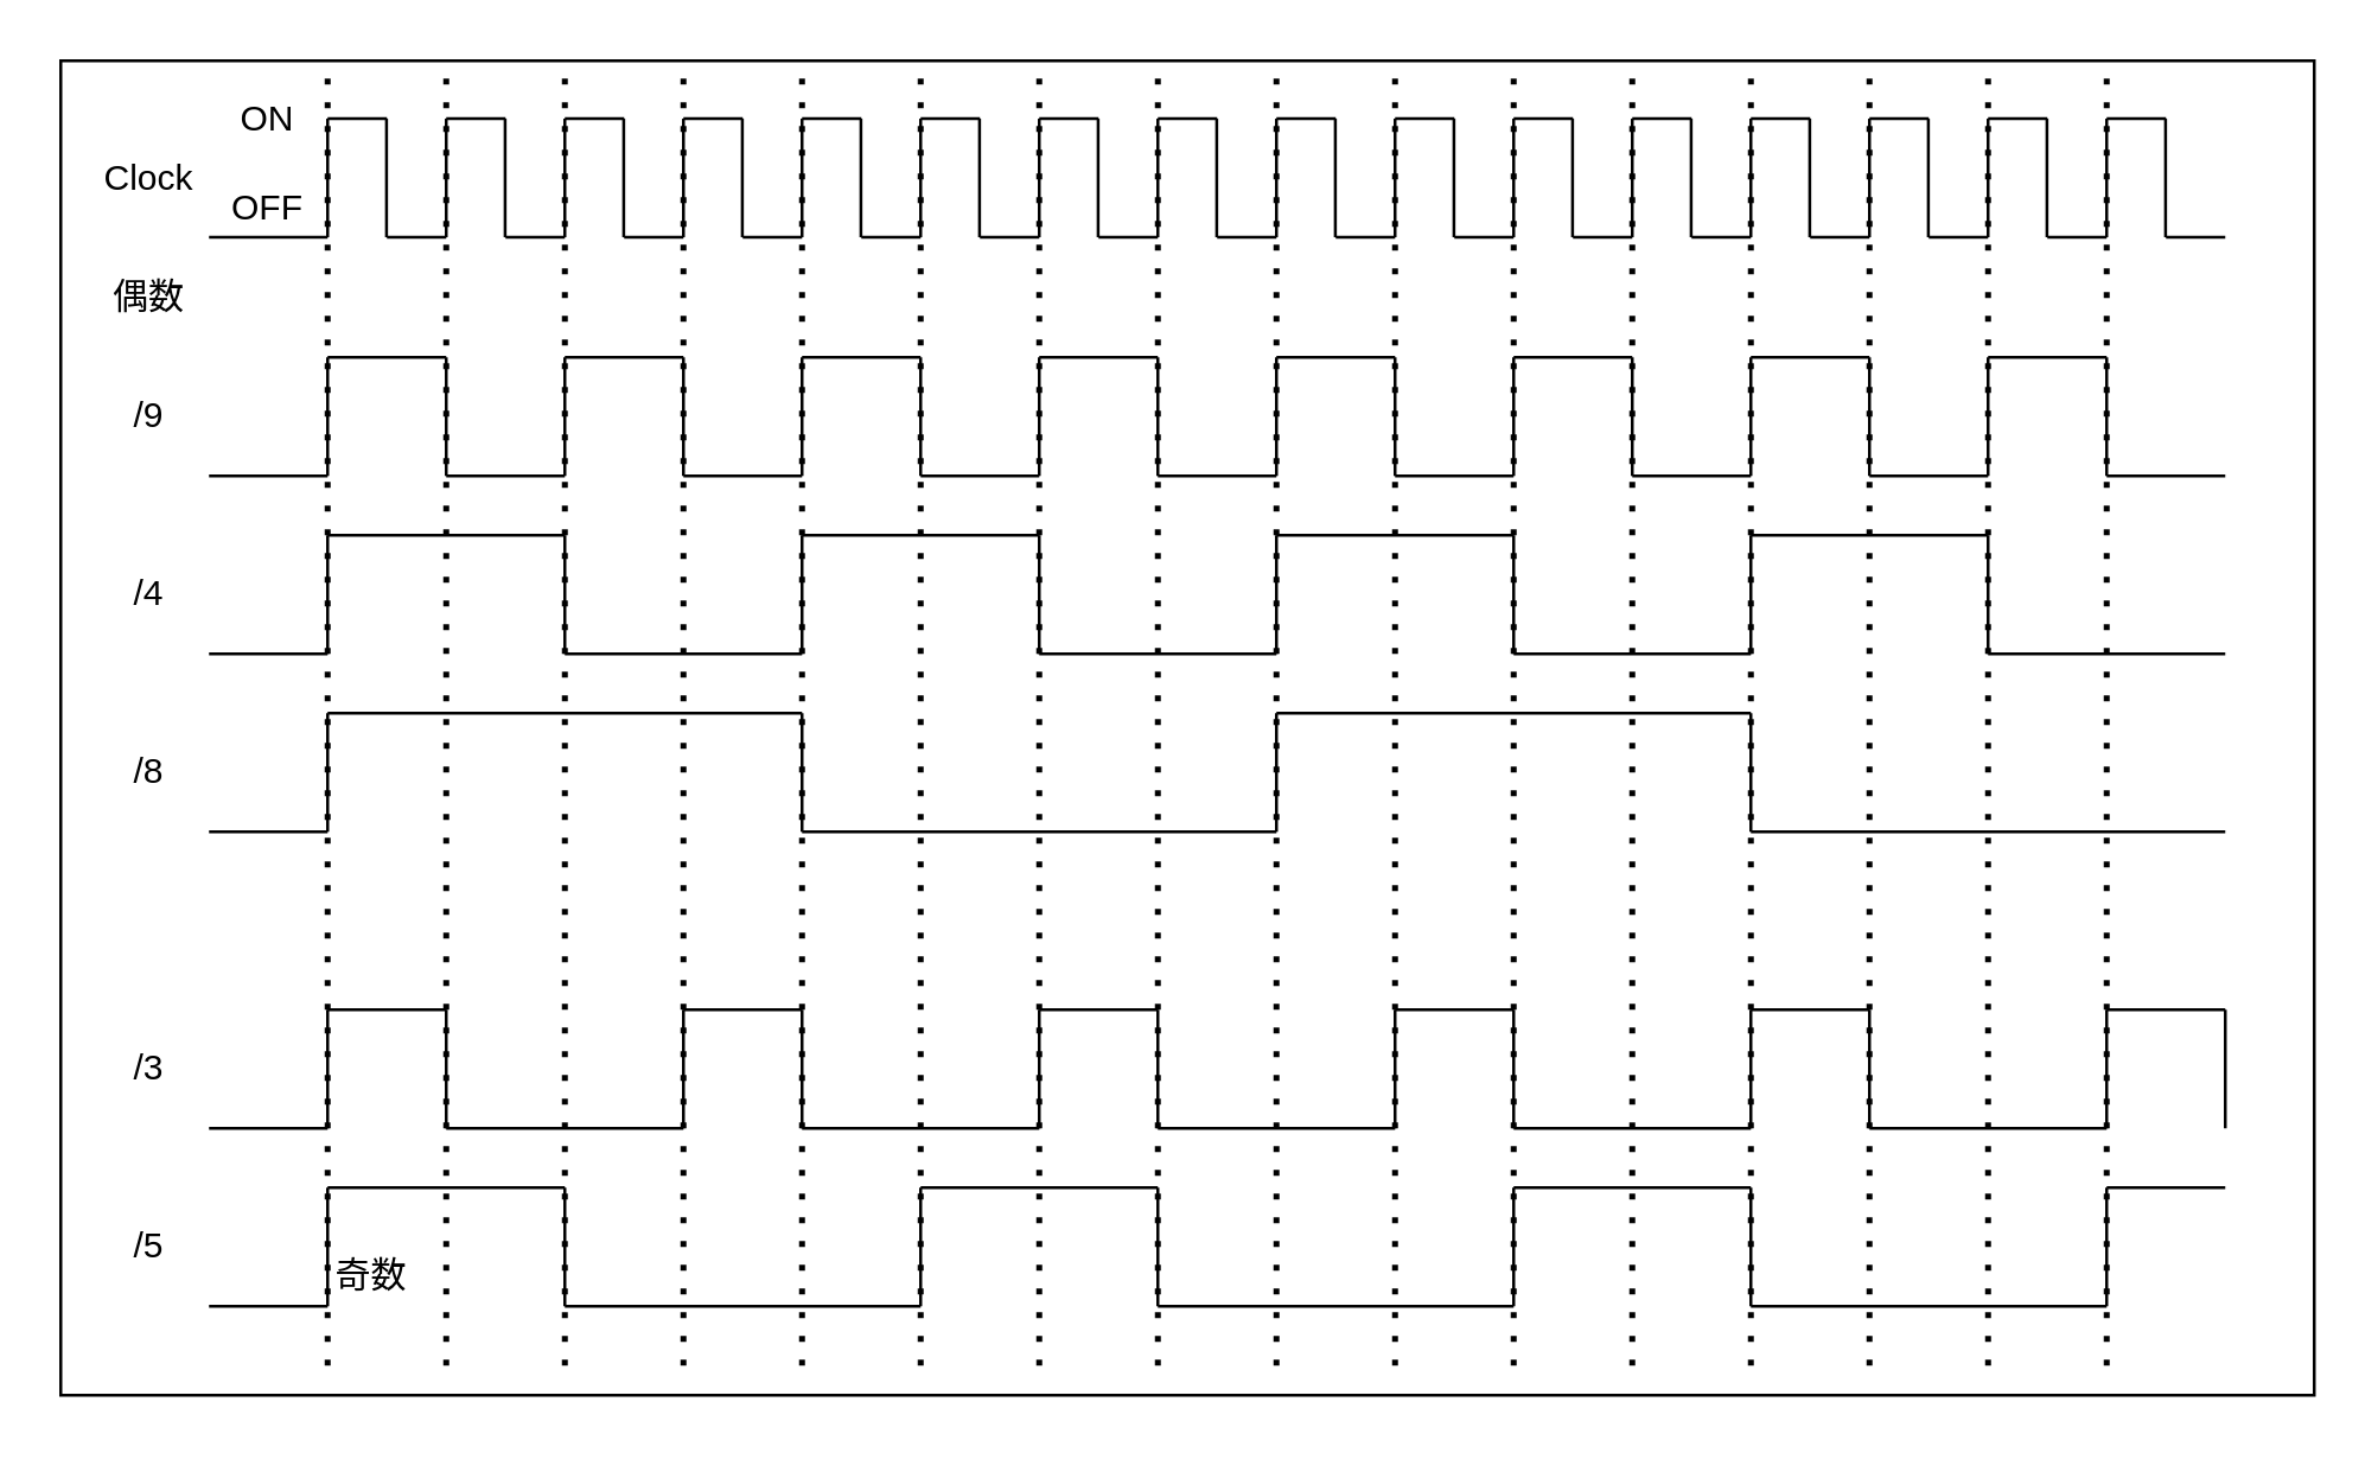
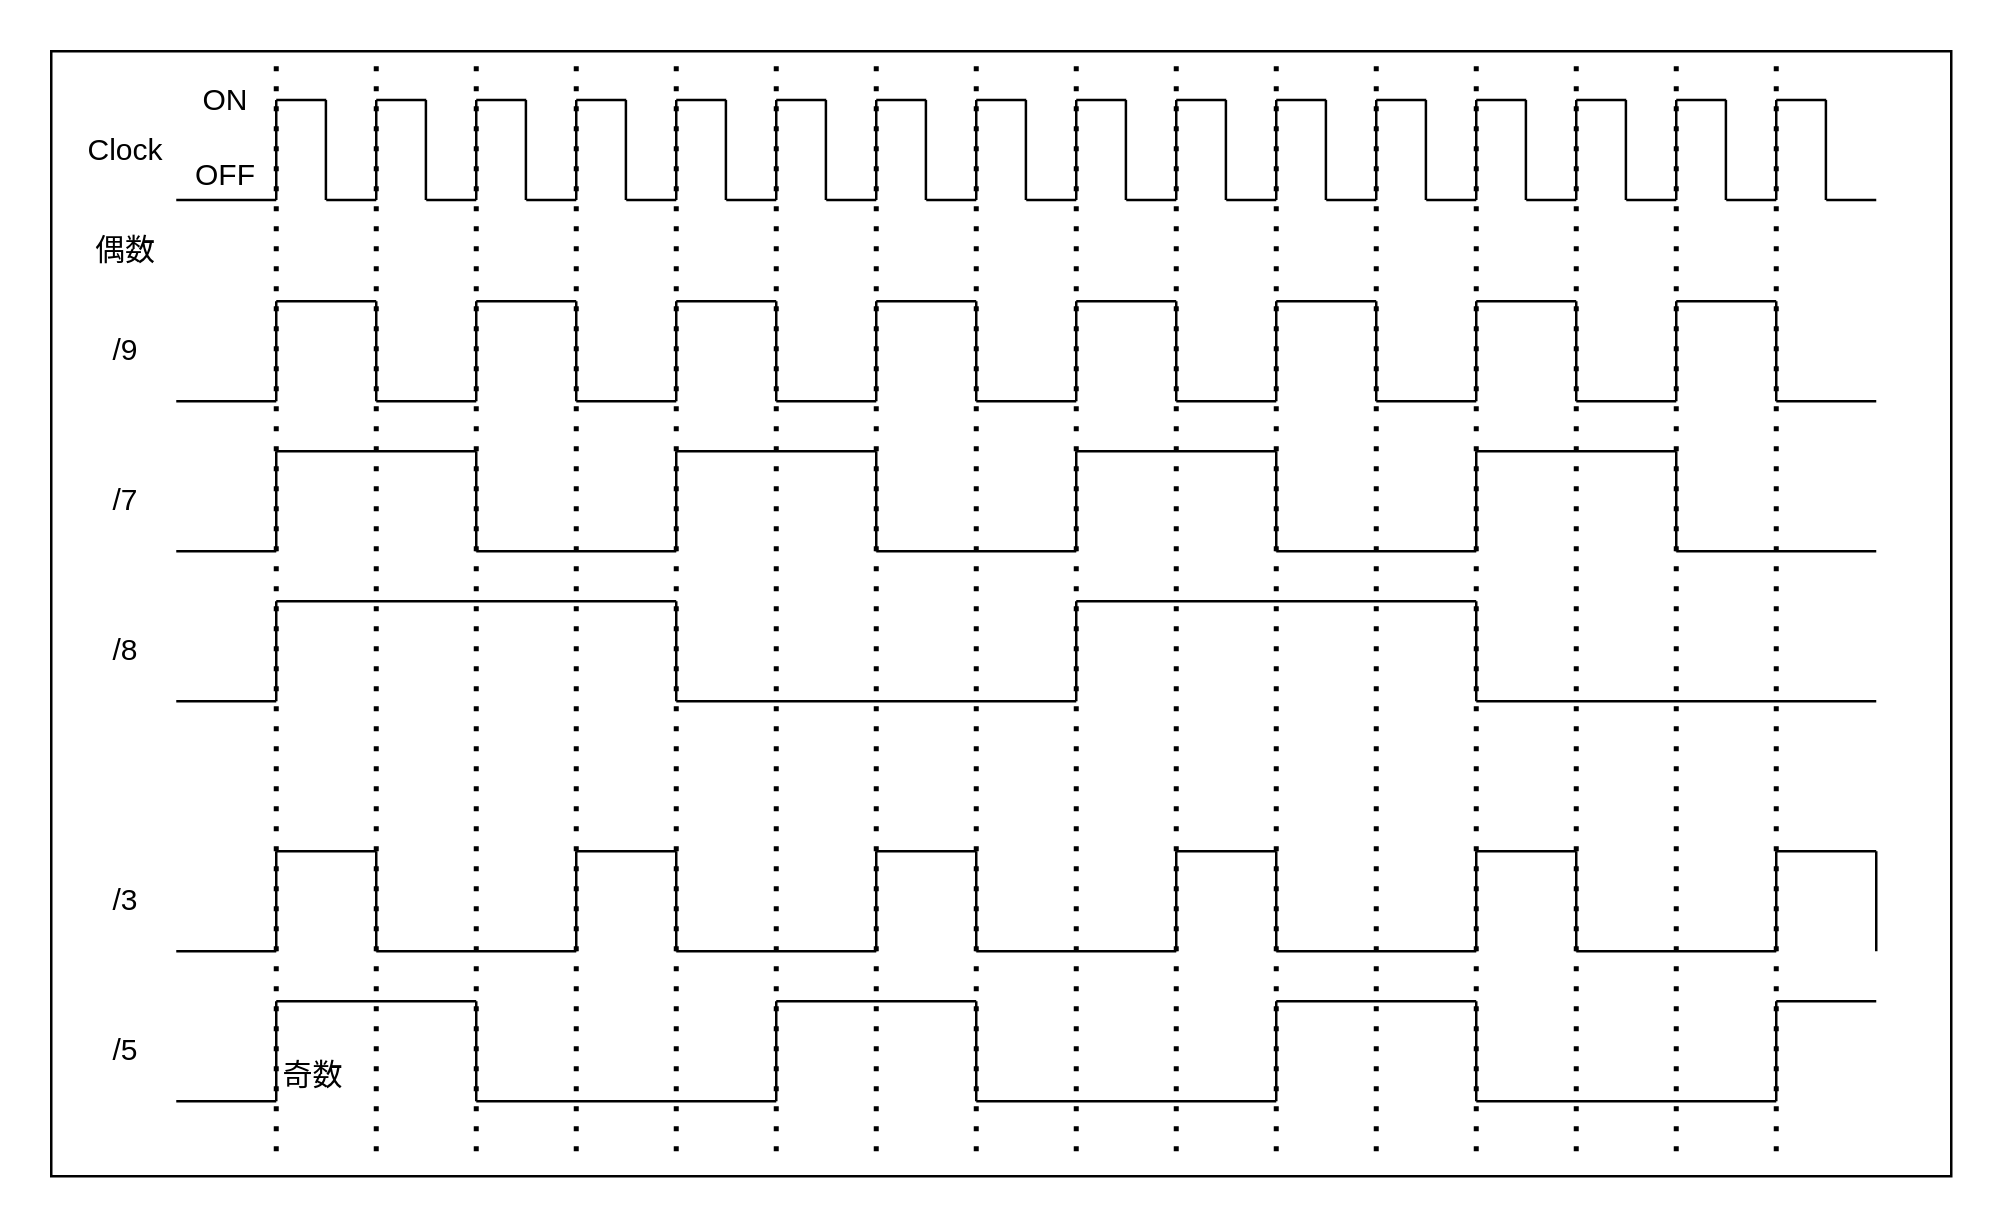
- <mxCell id="125" value="/4" style="text;html=1;align=center;verticalAlign=middle;whiteSpace=wrap;rounded=0;" vertex="1" parent="1"><mxGeometry x="30" y="180.48" width="40" height="40" as="geometry" /></mxCell>
+ <mxCell id="125" value="/7" style="text;html=1;align=center;verticalAlign=middle;whiteSpace=wrap;rounded=0;" vertex="1" parent="1"><mxGeometry x="30" y="180.48" width="40" height="40" as="geometry" /></mxCell>
